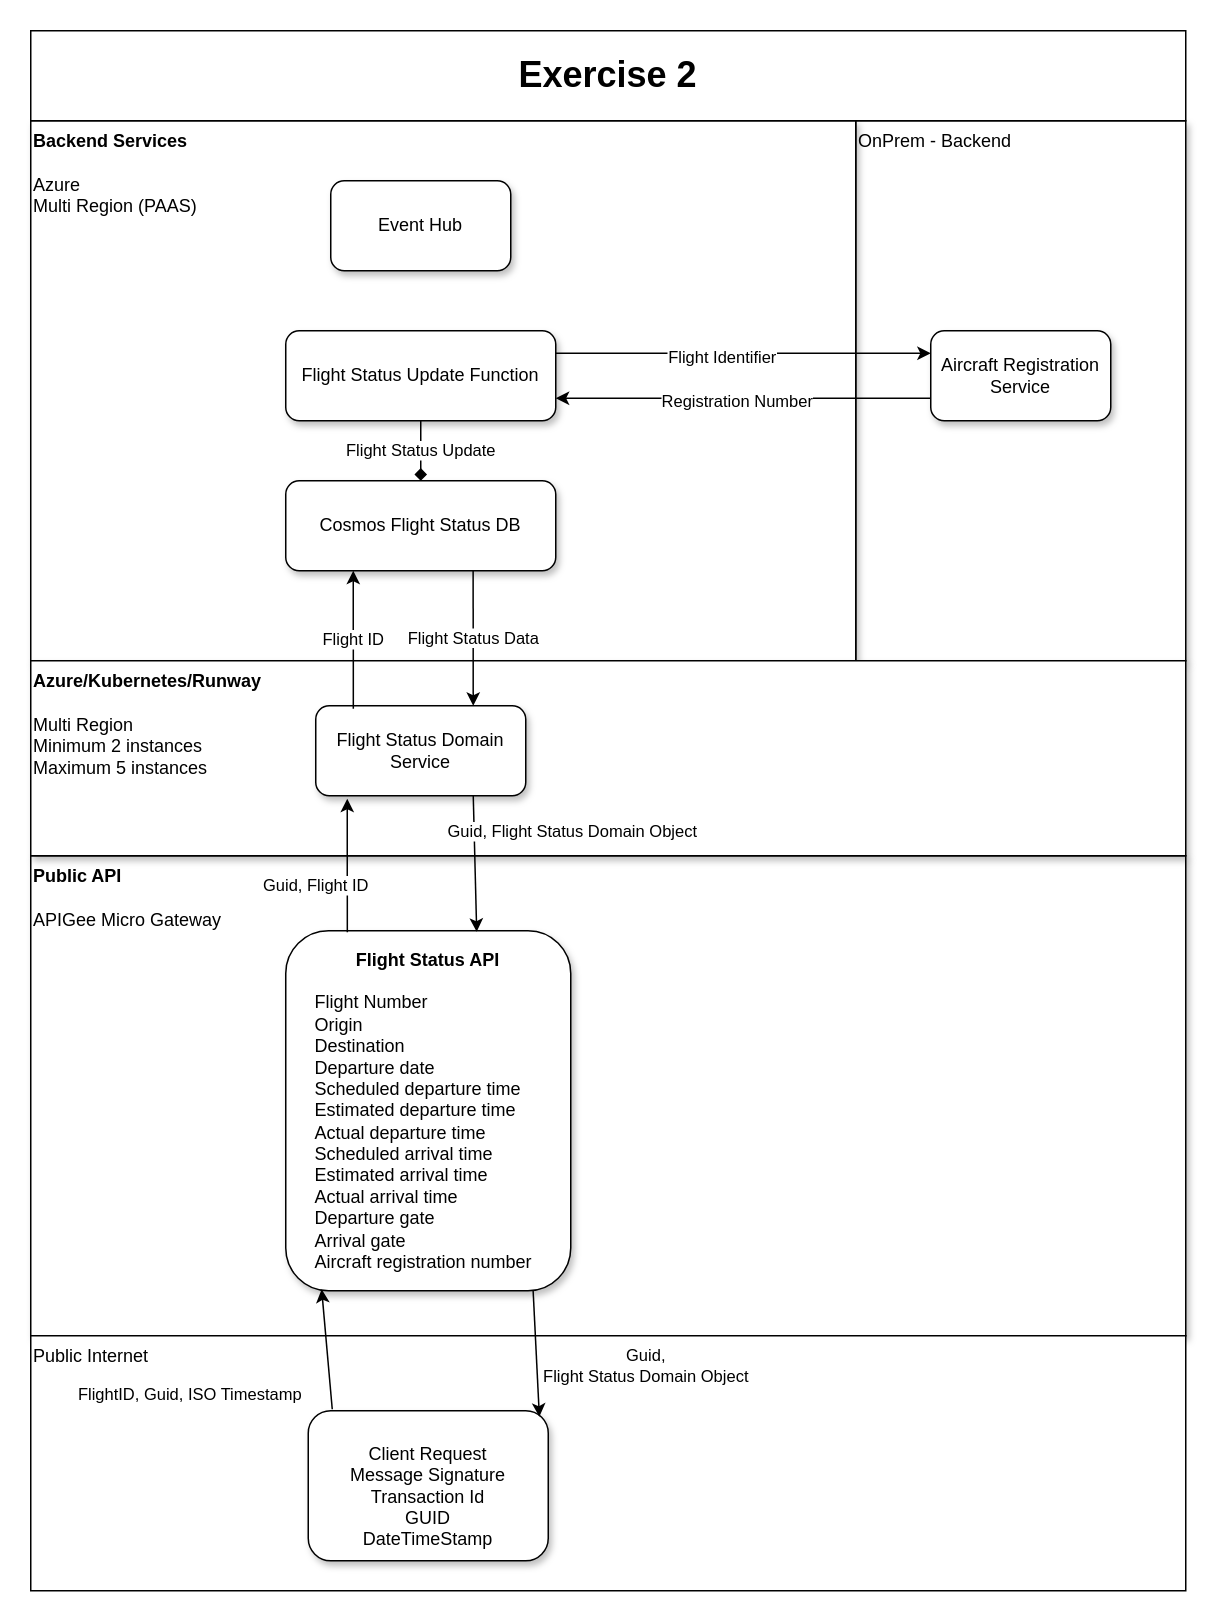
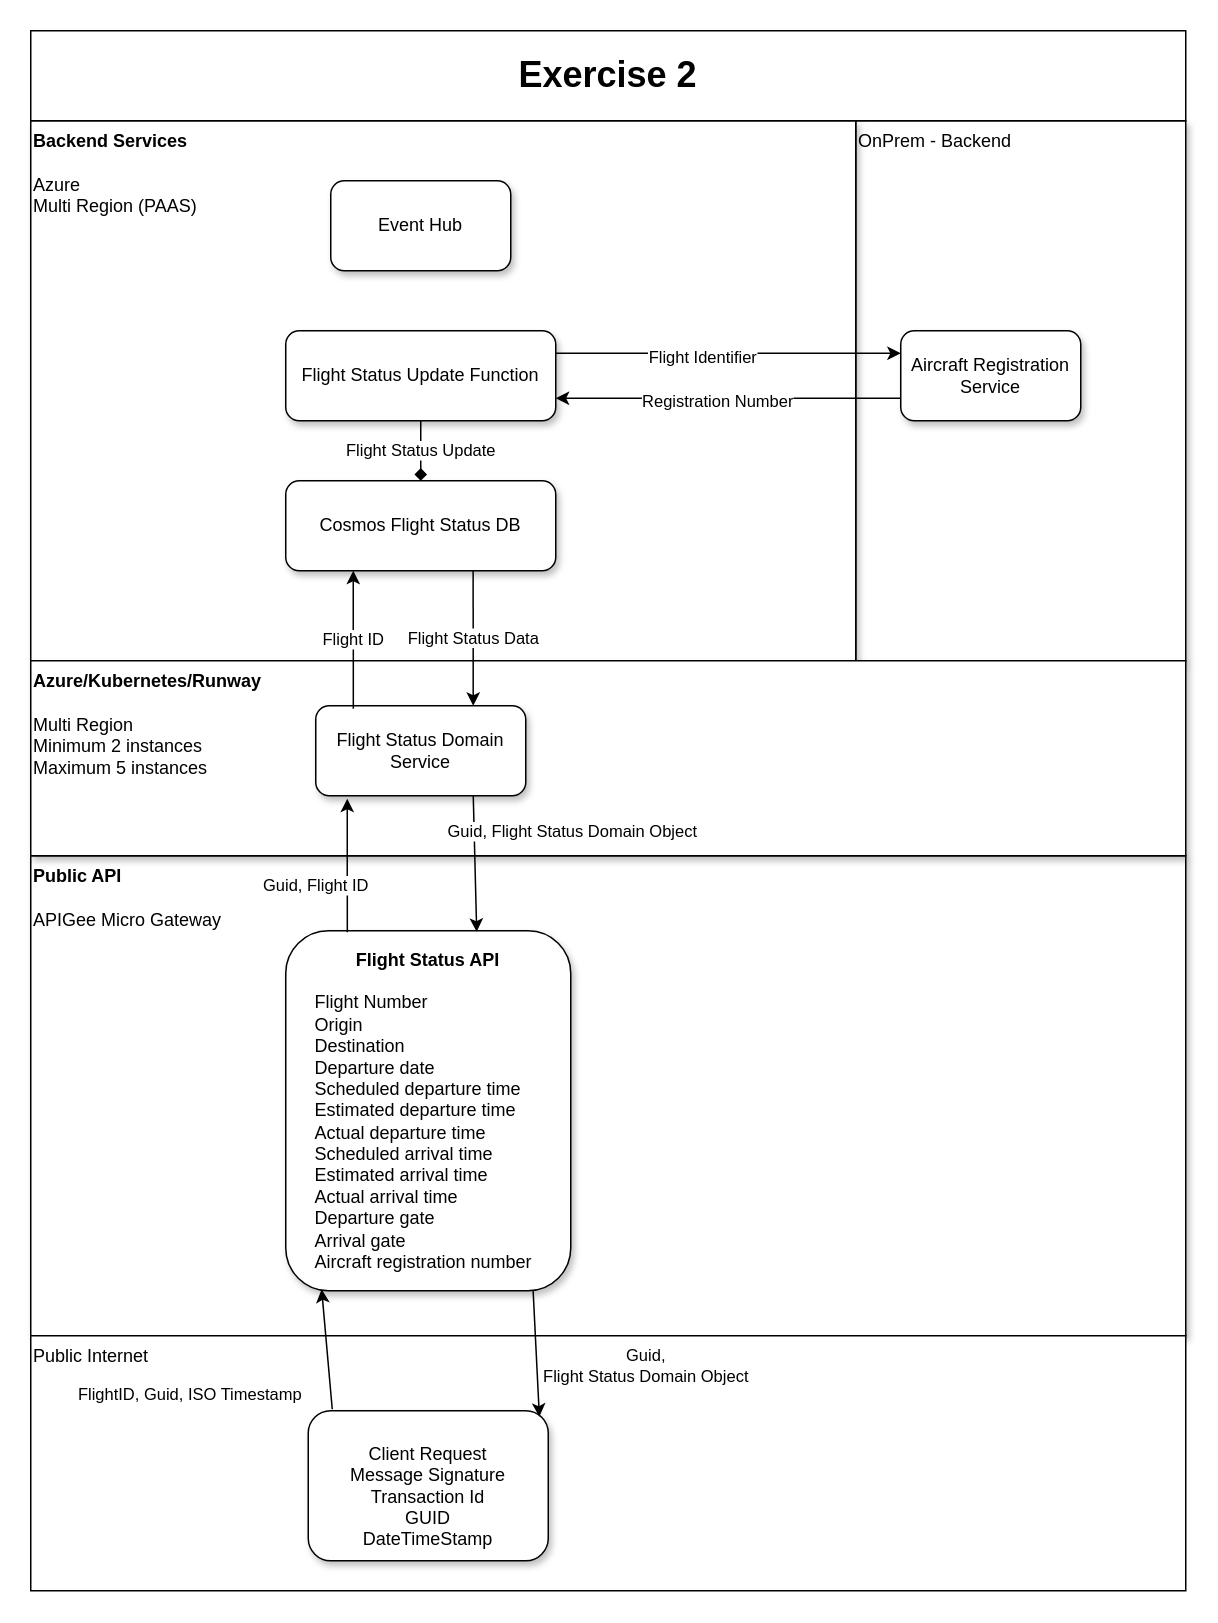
- <mxCell id="8" value="Aircraft Registration Service" style="rounded=1;whiteSpace=wrap;html=1;glass=0;shadow=1;" vertex="1" parent="1"><mxGeometry x="620" y="220" width="120" height="60" as="geometry" /></mxCell>
+ <mxCell id="8" value="Aircraft Registration Service" style="rounded=1;whiteSpace=wrap;html=1;glass=0;shadow=1;" vertex="1" parent="1"><mxGeometry x="600" y="220" width="120" height="60" as="geometry" /></mxCell>
